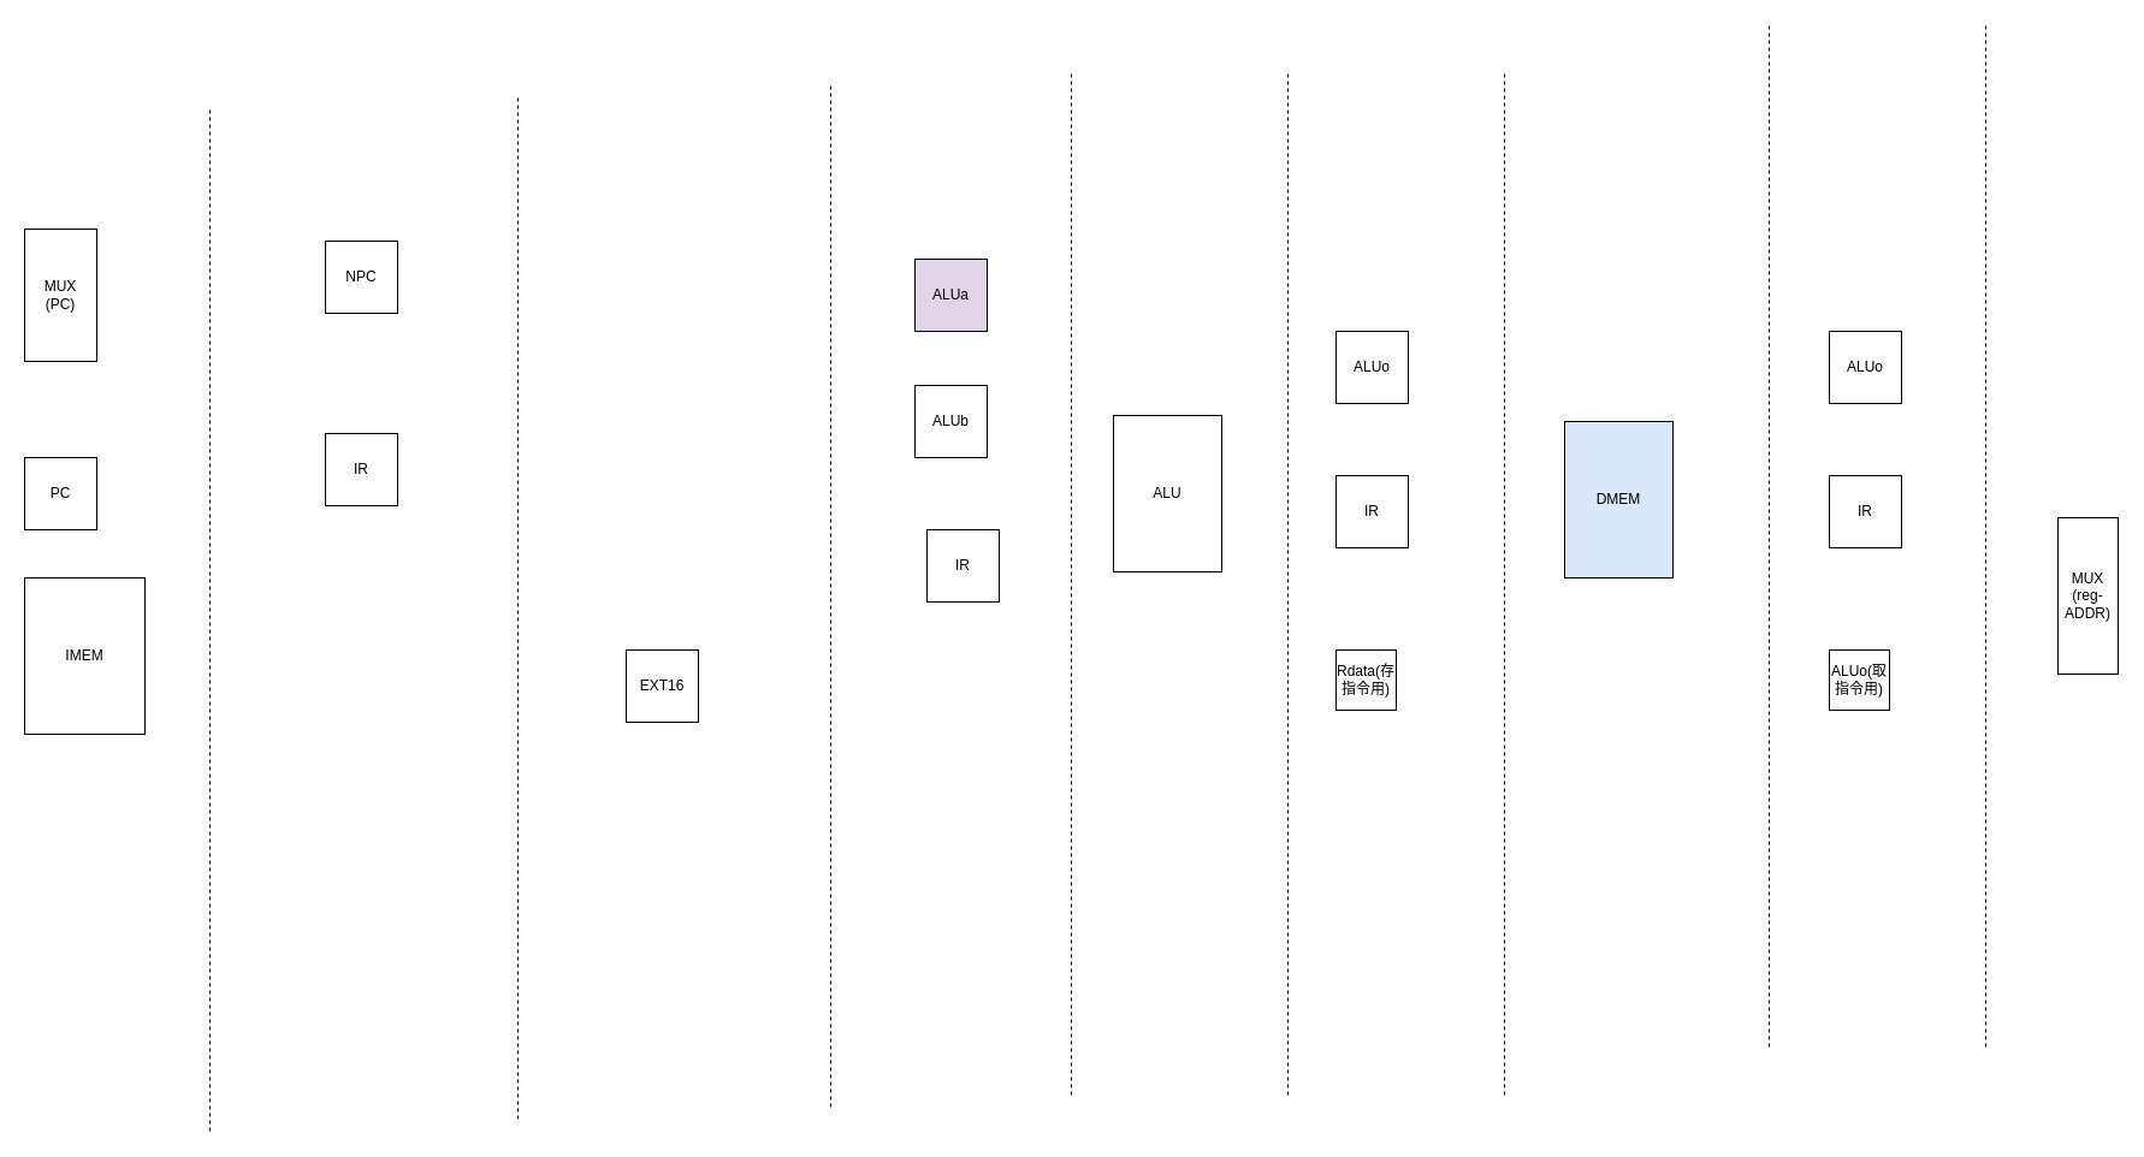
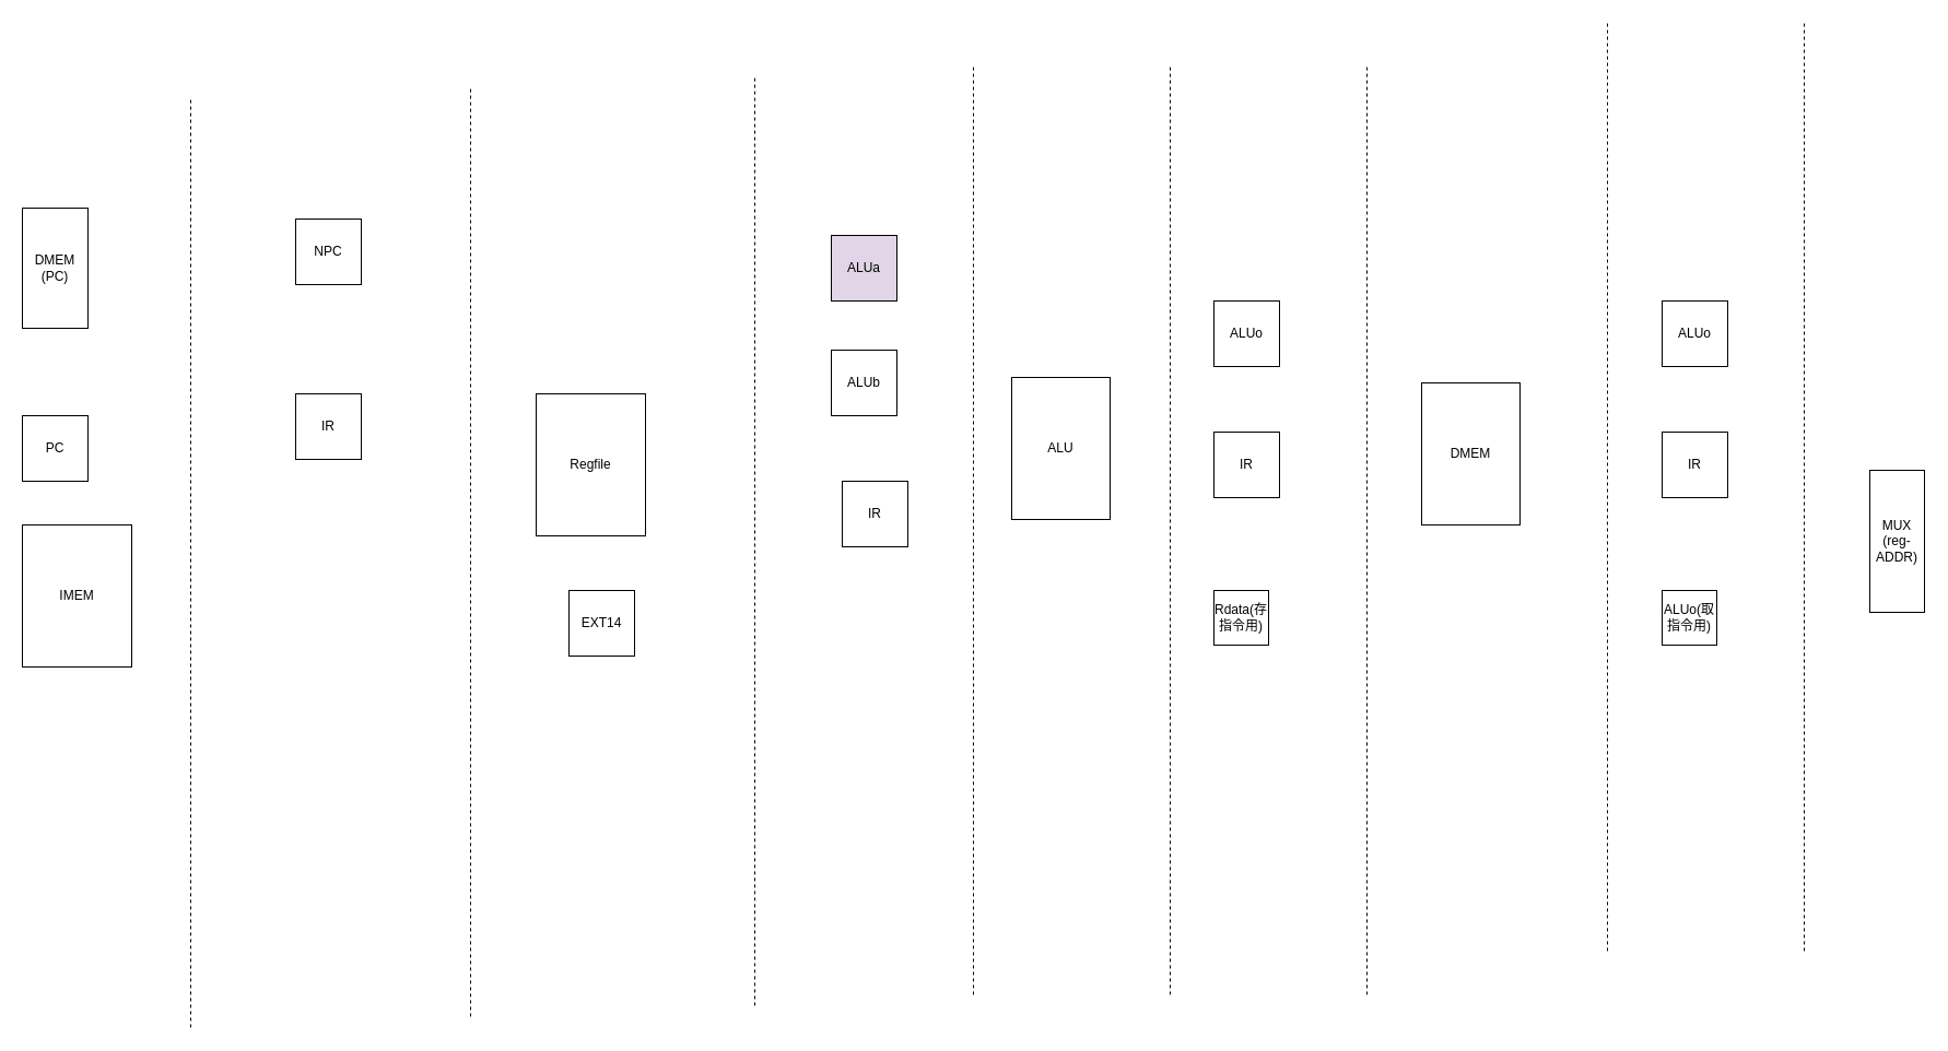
- <mxCell id="2" value="MUX&lt;br&gt;(PC)" style="rounded=0;whiteSpace=wrap;html=1;" parent="1" vertex="1"><mxGeometry x="20" y="190" width="60" height="110" as="geometry" /></mxCell>
+ <mxCell id="2" value="DMEM&lt;br&gt;(PC)" style="rounded=0;whiteSpace=wrap;html=1;" parent="1" vertex="1"><mxGeometry x="20" y="190" width="60" height="110" as="geometry" /></mxCell>
- <mxCell id="22" value="DMEM" style="rounded=0;whiteSpace=wrap;html=1;fillColor=#dae8fc;" parent="1" vertex="1"><mxGeometry x="1300" y="350" width="90" height="130" as="geometry" /></mxCell>
+ <mxCell id="22" value="DMEM" style="rounded=0;whiteSpace=wrap;html=1;" parent="1" vertex="1"><mxGeometry x="1300" y="350" width="90" height="130" as="geometry" /></mxCell>
+ <mxCell id="9" value="Regfile" style="rounded=0;whiteSpace=wrap;html=1;" parent="1" vertex="1"><mxGeometry x="490" y="360" width="100" height="130" as="geometry" /></mxCell>
- <mxCell id="10" value="EXT16" style="rounded=0;whiteSpace=wrap;html=1;" parent="1" vertex="1"><mxGeometry x="520" y="540" width="60" height="60" as="geometry" /></mxCell>
+ <mxCell id="10" value="EXT14" style="rounded=0;whiteSpace=wrap;html=1;" parent="1" vertex="1"><mxGeometry x="520" y="540" width="60" height="60" as="geometry" /></mxCell>
